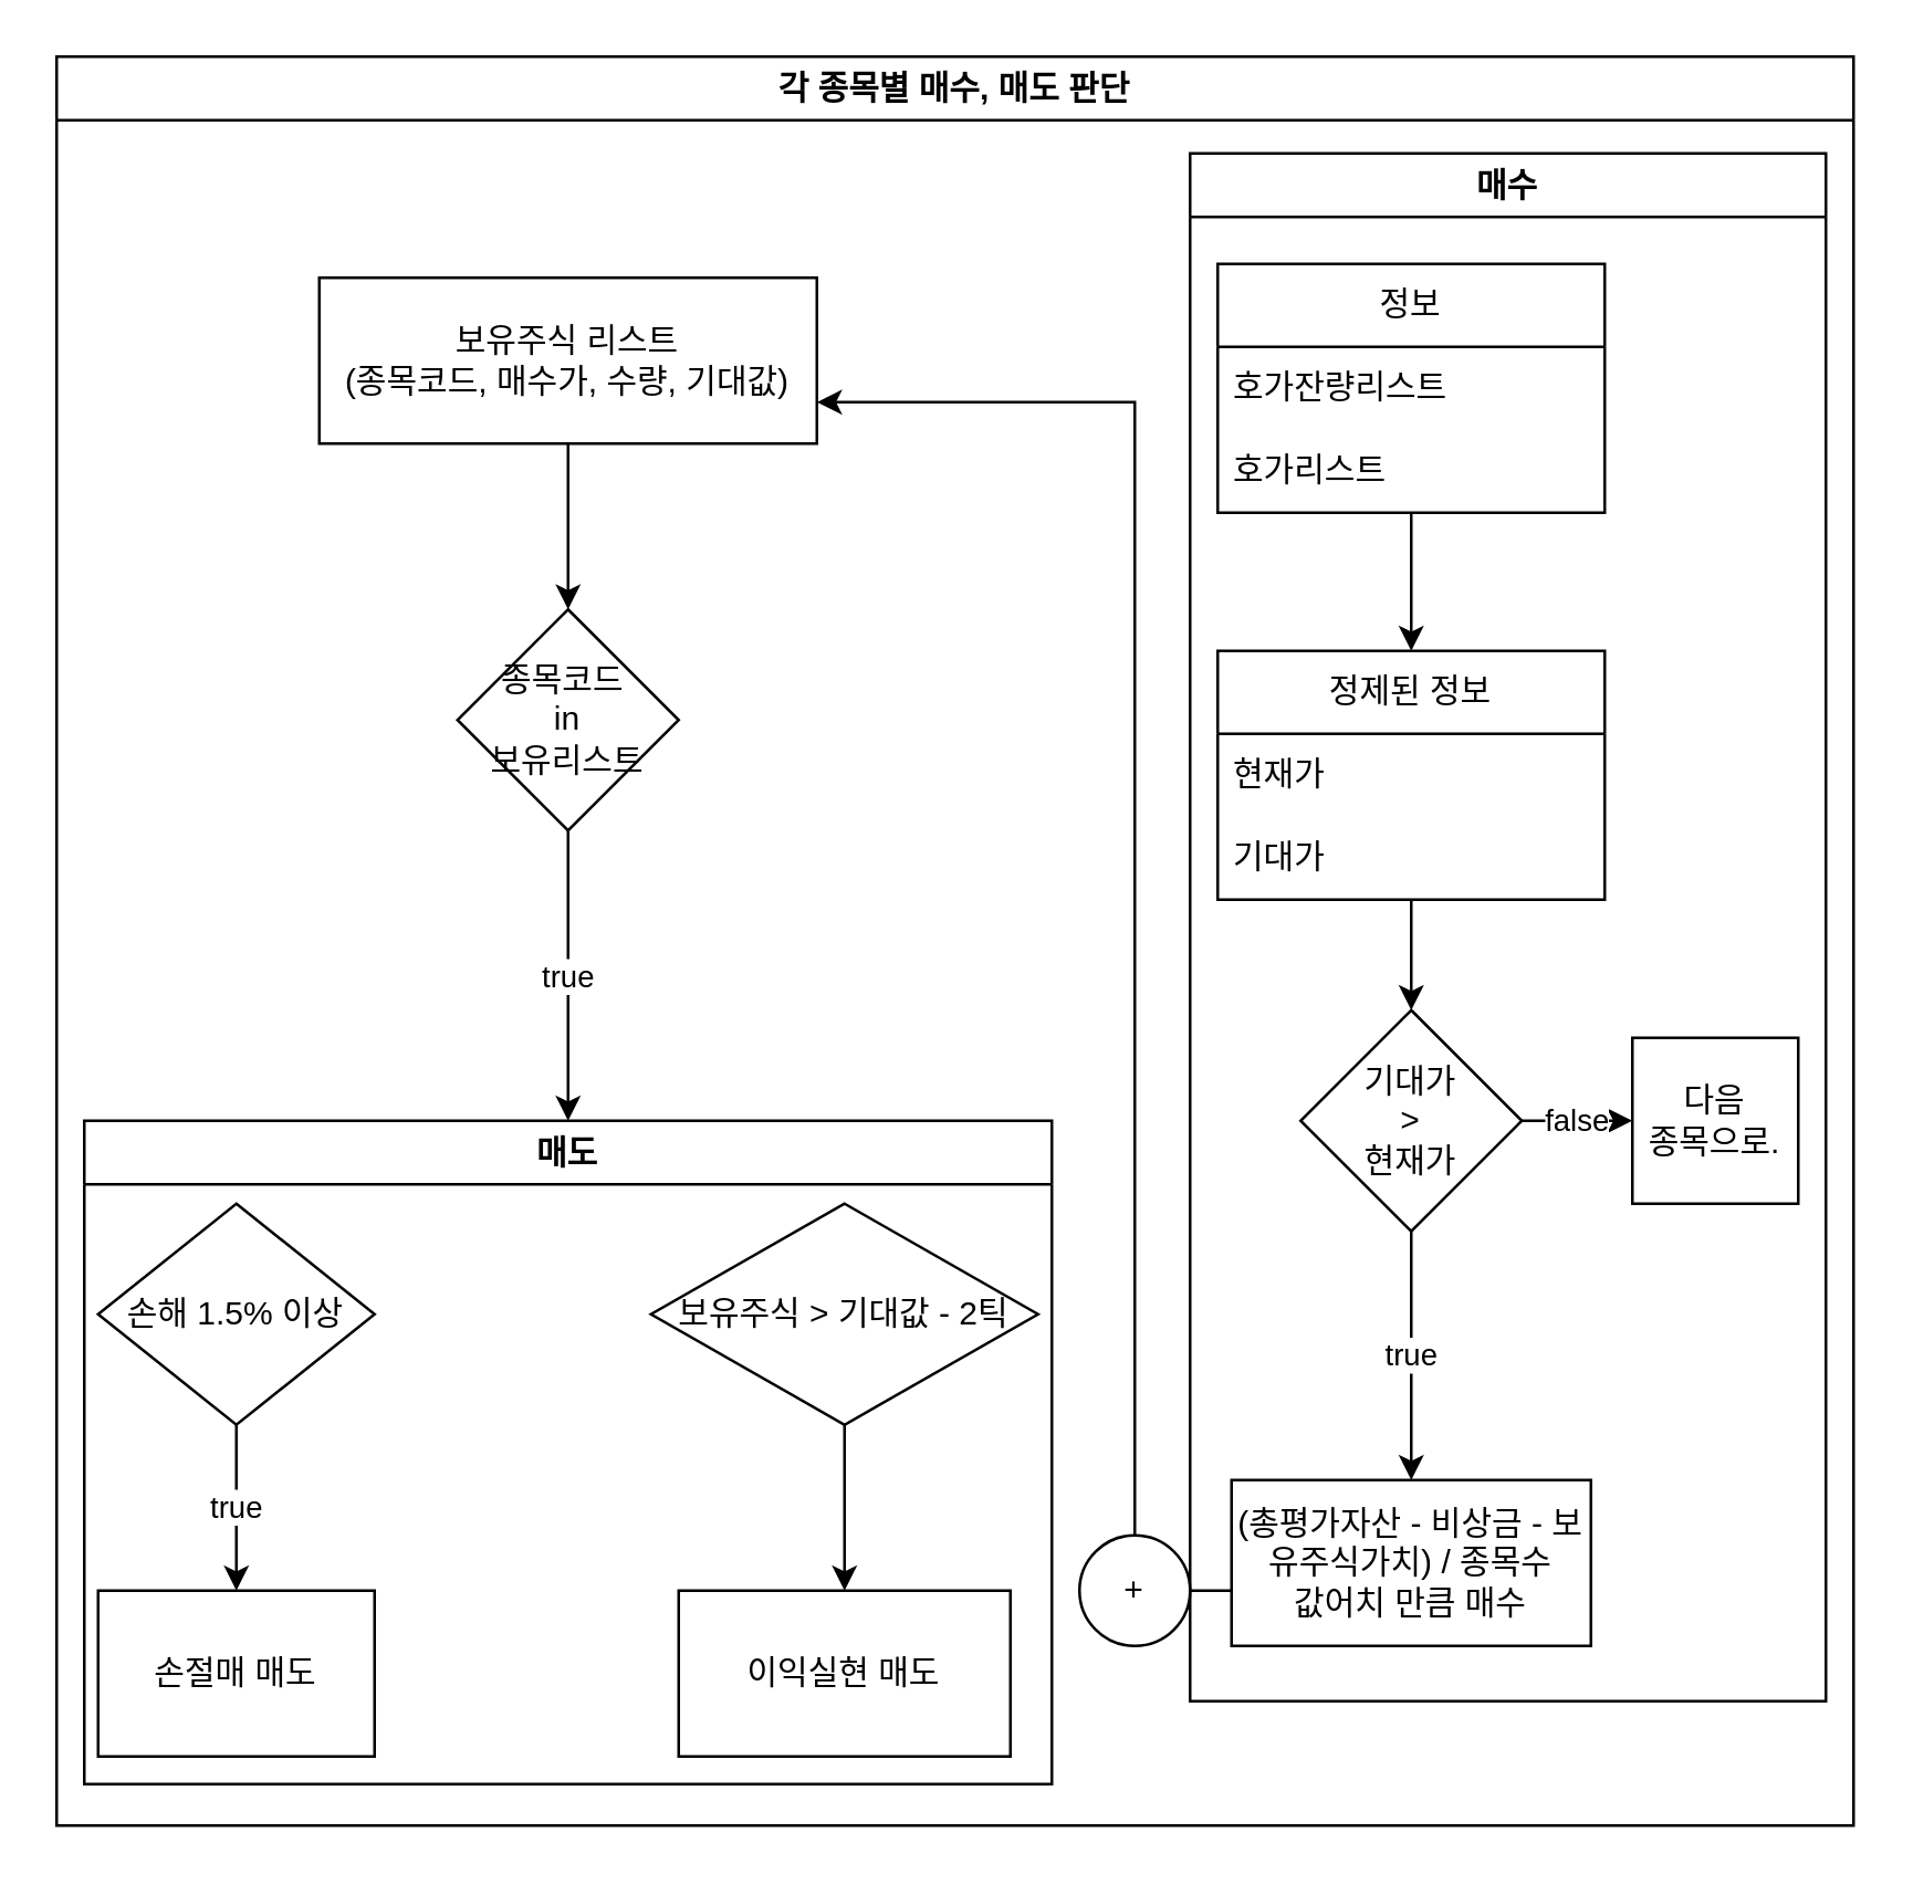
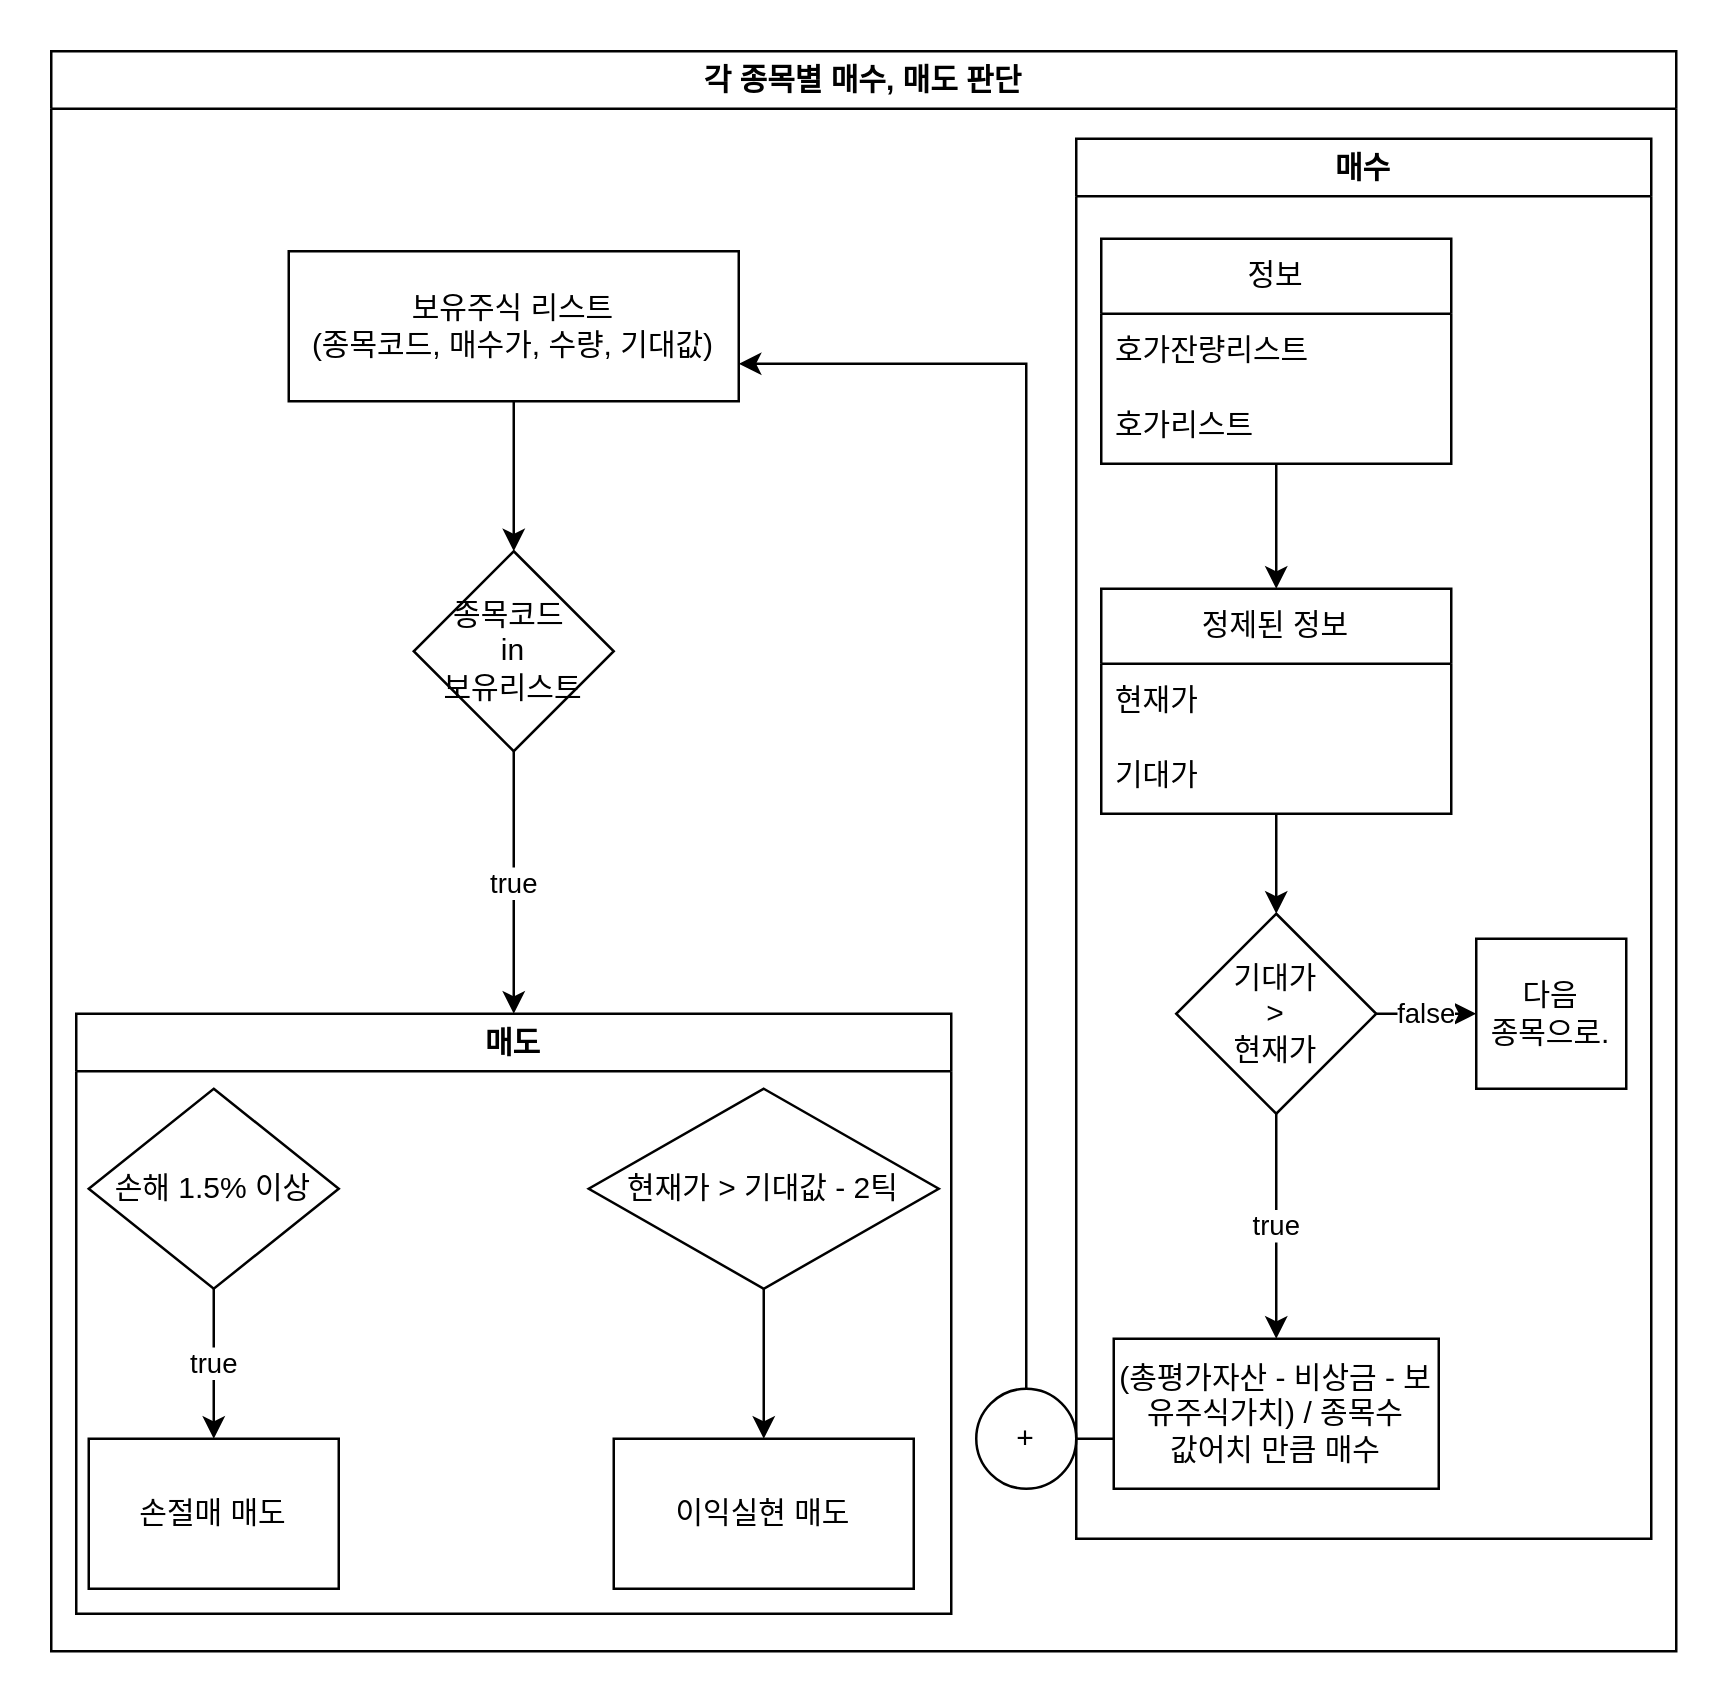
- <mxCell id="25" value="보유주식 &amp;gt; 기대값 - 2틱" style="rhombus;whiteSpace=wrap;html=1;" vertex="1" parent="20"><mxGeometry x="205" y="30" width="140" height="80" as="geometry" /></mxCell>
+ <mxCell id="25" value="현재가 &amp;gt; 기대값 - 2틱" style="rhombus;whiteSpace=wrap;html=1;" vertex="1" parent="20"><mxGeometry x="205" y="30" width="140" height="80" as="geometry" /></mxCell>
